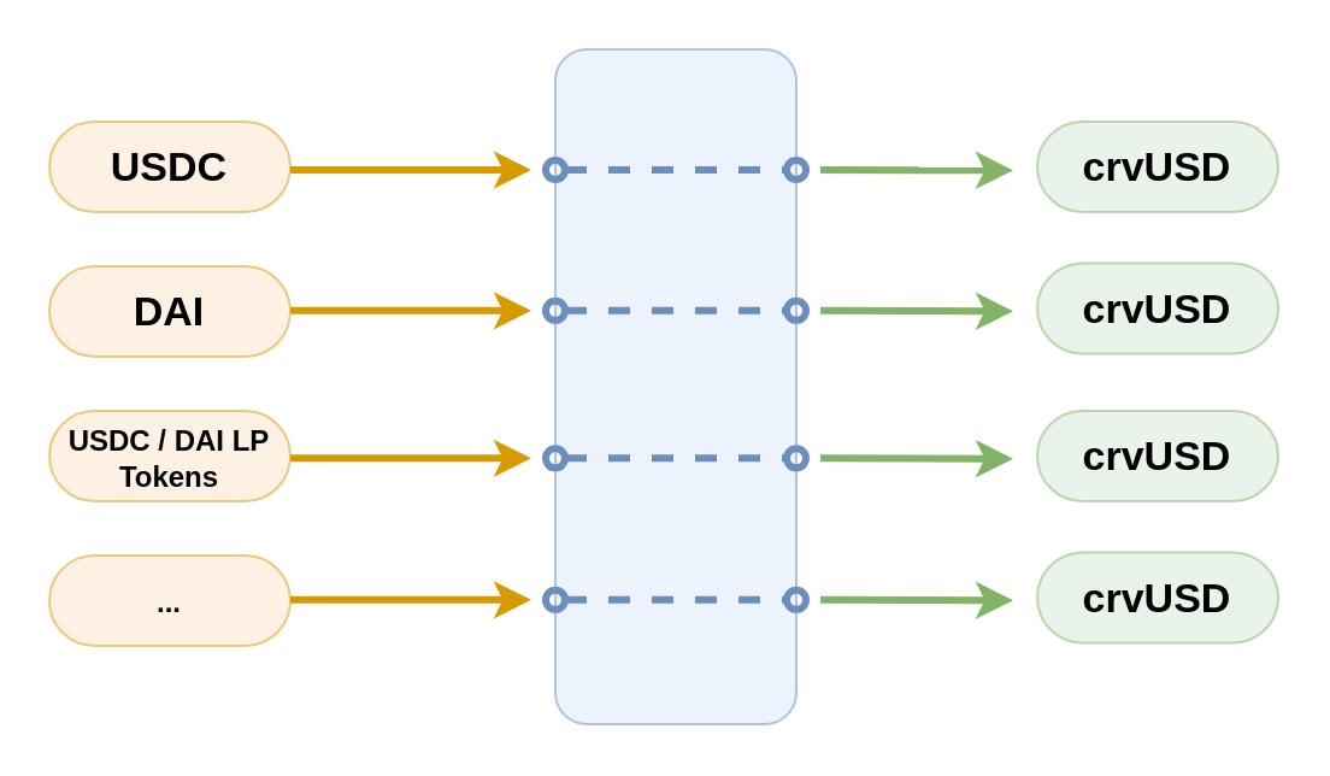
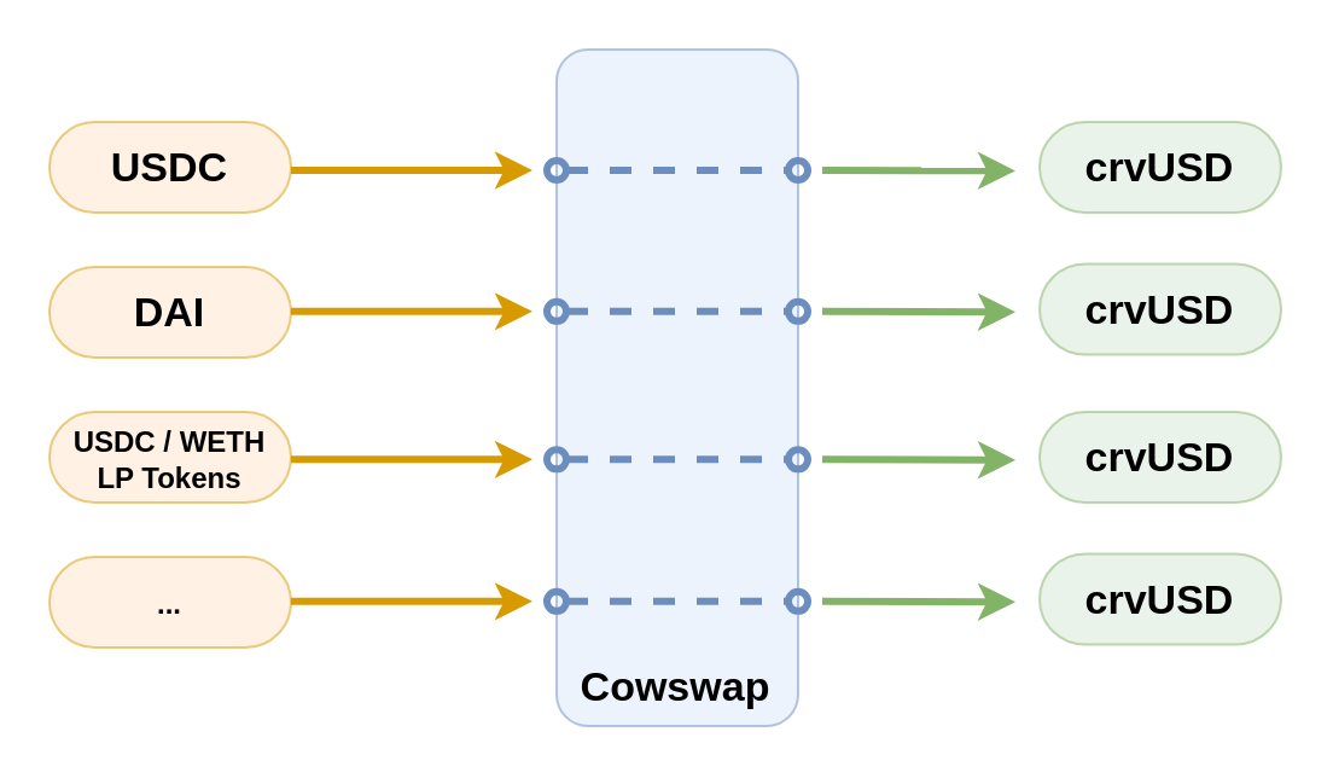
- <mxCell id="8" value="USDC / DAI LP Tokens" style="text;html=1;strokeColor=none;fillColor=none;align=center;verticalAlign=middle;whiteSpace=wrap;rounded=0;fontSize=12;fontStyle=1" vertex="1" parent="1"><mxGeometry x="25" y="170" width="90" height="40" as="geometry" /></mxCell>
+ <mxCell id="8" value="USDC / WETH LP Tokens" style="text;html=1;strokeColor=none;fillColor=none;align=center;verticalAlign=middle;whiteSpace=wrap;rounded=0;fontSize=12;fontStyle=1" vertex="1" parent="1"><mxGeometry x="25" y="170" width="90" height="40" as="geometry" /></mxCell>
+ <mxCell id="13" value="Cowswap" style="text;html=1;strokeColor=none;fillColor=none;align=center;verticalAlign=middle;whiteSpace=wrap;rounded=0;fontSize=17;fontStyle=1" vertex="1" parent="1"><mxGeometry x="248.42" y="270" width="63.16" height="30" as="geometry" /></mxCell>
